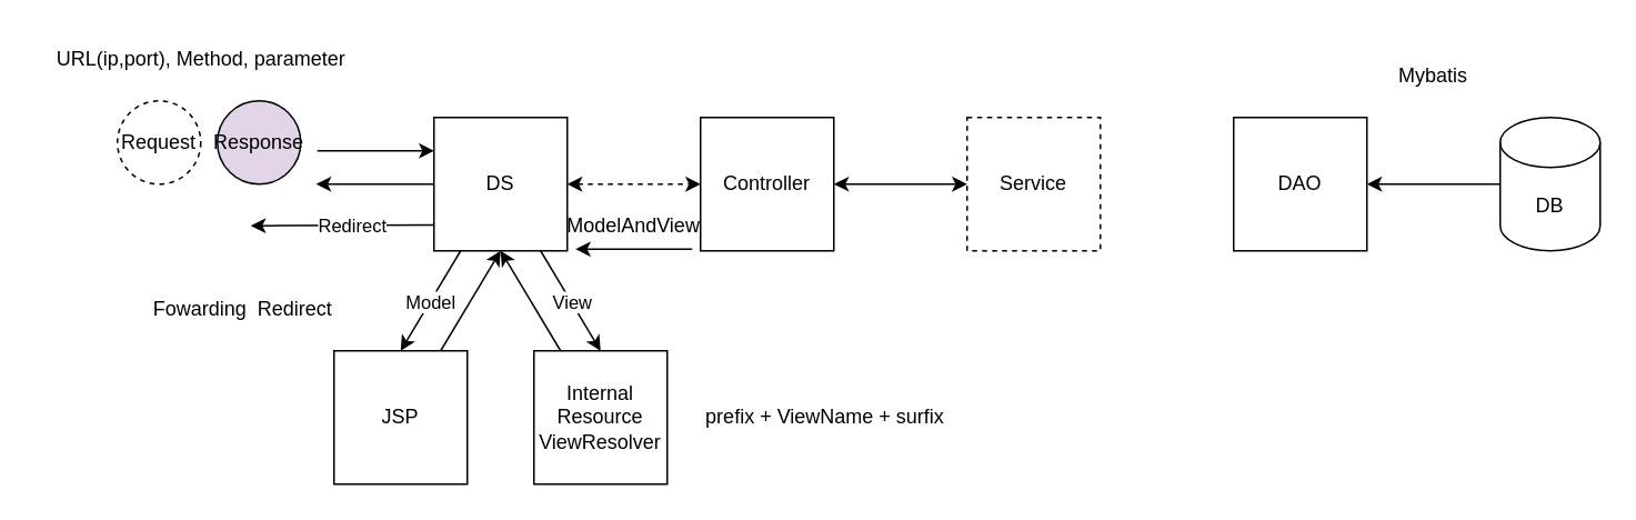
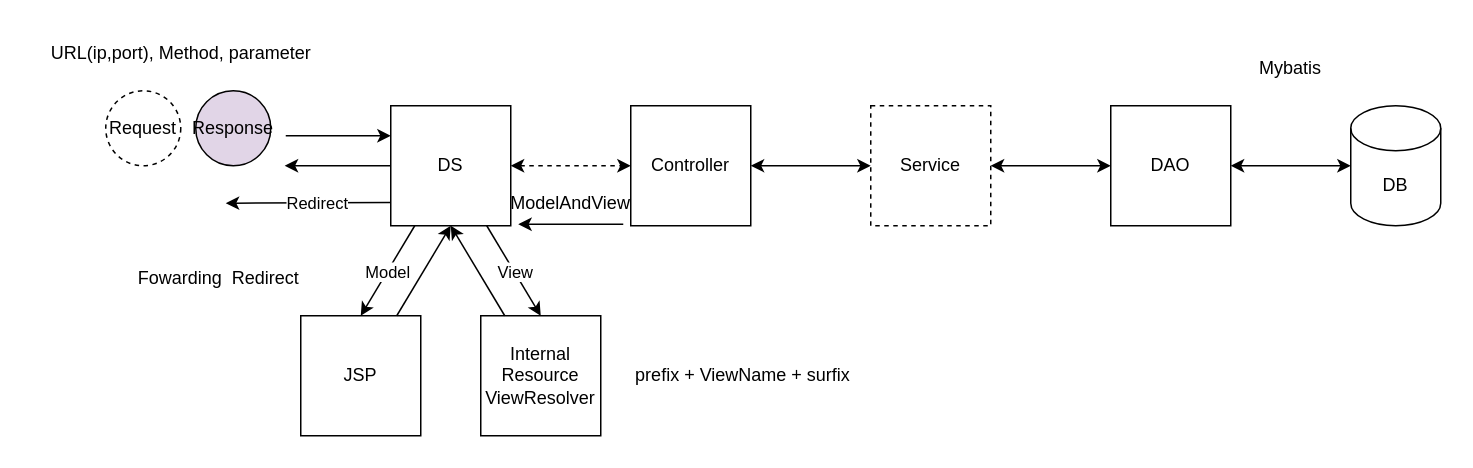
+ <mxCell id="11" value="" style="endArrow=classic;startArrow=classic;html=1;rounded=0;entryX=0;entryY=0.5;entryDx=0;entryDy=0;" edge="1" parent="1" source="4" target="3"><mxGeometry width="50" height="50" relative="1" as="geometry"><mxPoint x="660" y="160" as="sourcePoint" /><mxPoint x="730.711" y="110" as="targetPoint" /></mxGeometry></mxCell>
- <mxCell id="12" value="" style="endArrow=none;startArrow=classic;html=1;rounded=0;entryX=0;entryY=0.5;entryDx=0;entryDy=0;entryPerimeter=0;" edge="1" parent="1" source="3" target="2"><mxGeometry width="50" height="50" relative="1" as="geometry"><mxPoint x="820" y="160" as="sourcePoint" /><mxPoint x="890.711" y="110" as="targetPoint" /></mxGeometry></mxCell>
+ <mxCell id="12" value="" style="endArrow=classic;startArrow=classic;html=1;rounded=0;entryX=0;entryY=0.5;entryDx=0;entryDy=0;entryPerimeter=0;" edge="1" parent="1" source="3" target="2"><mxGeometry width="50" height="50" relative="1" as="geometry"><mxPoint x="820" y="160" as="sourcePoint" /><mxPoint x="890.711" y="110" as="targetPoint" /></mxGeometry></mxCell>
